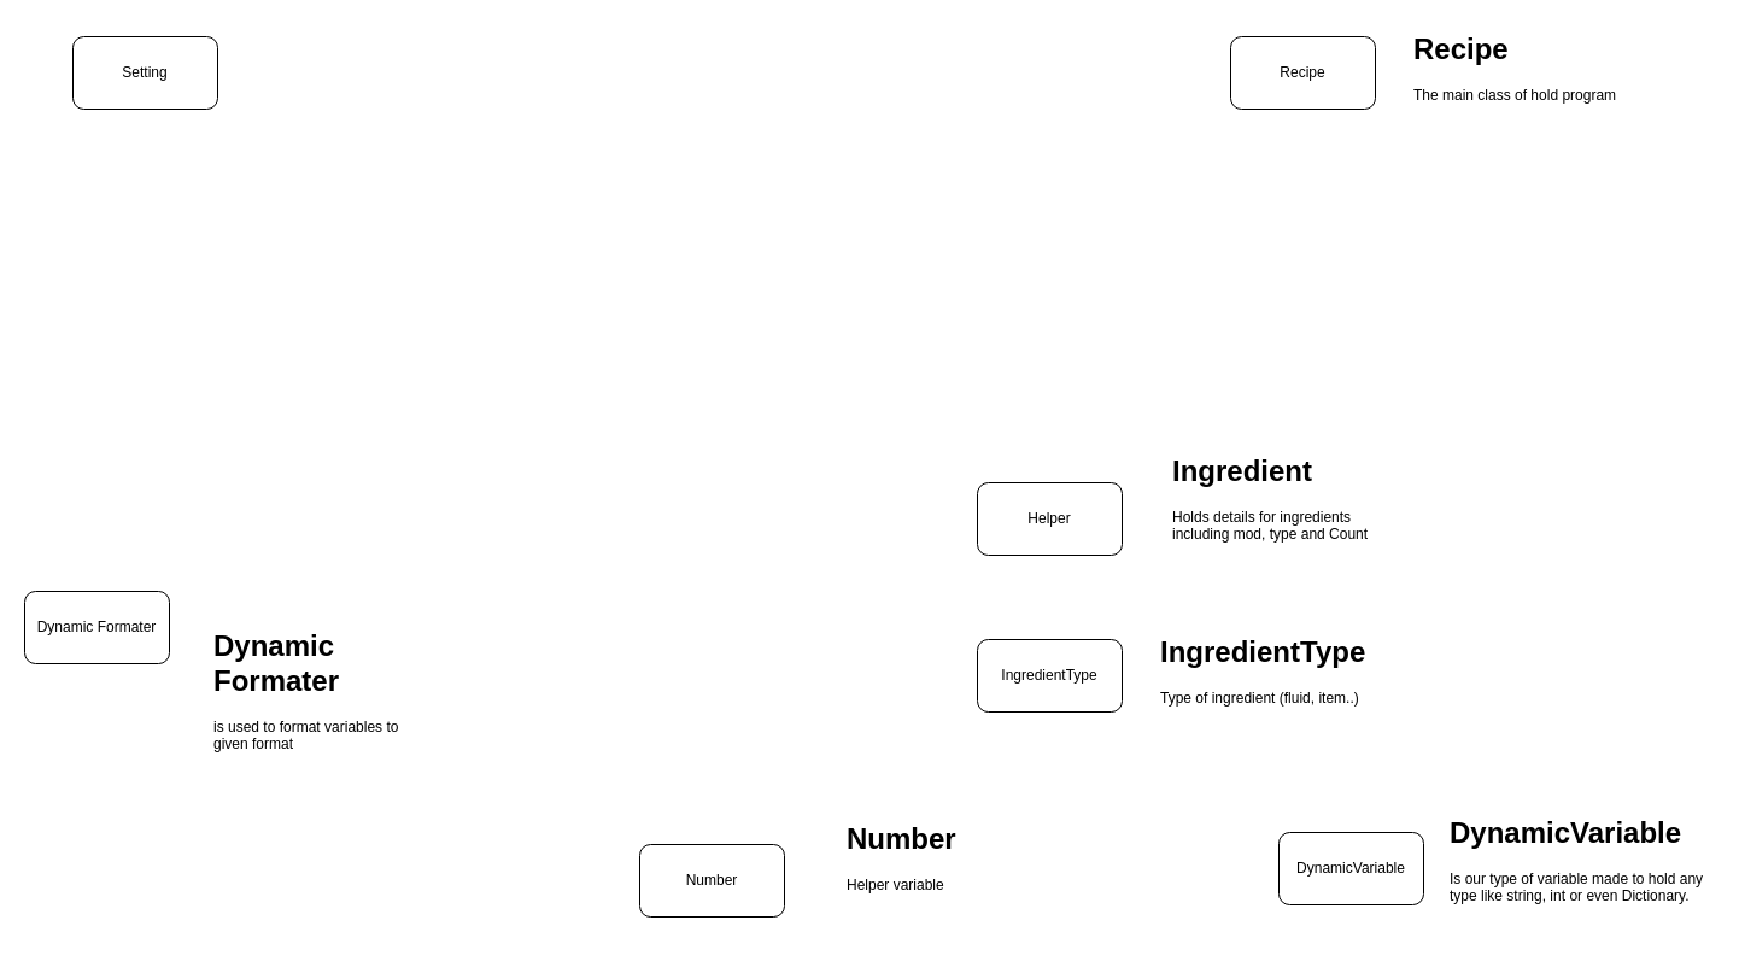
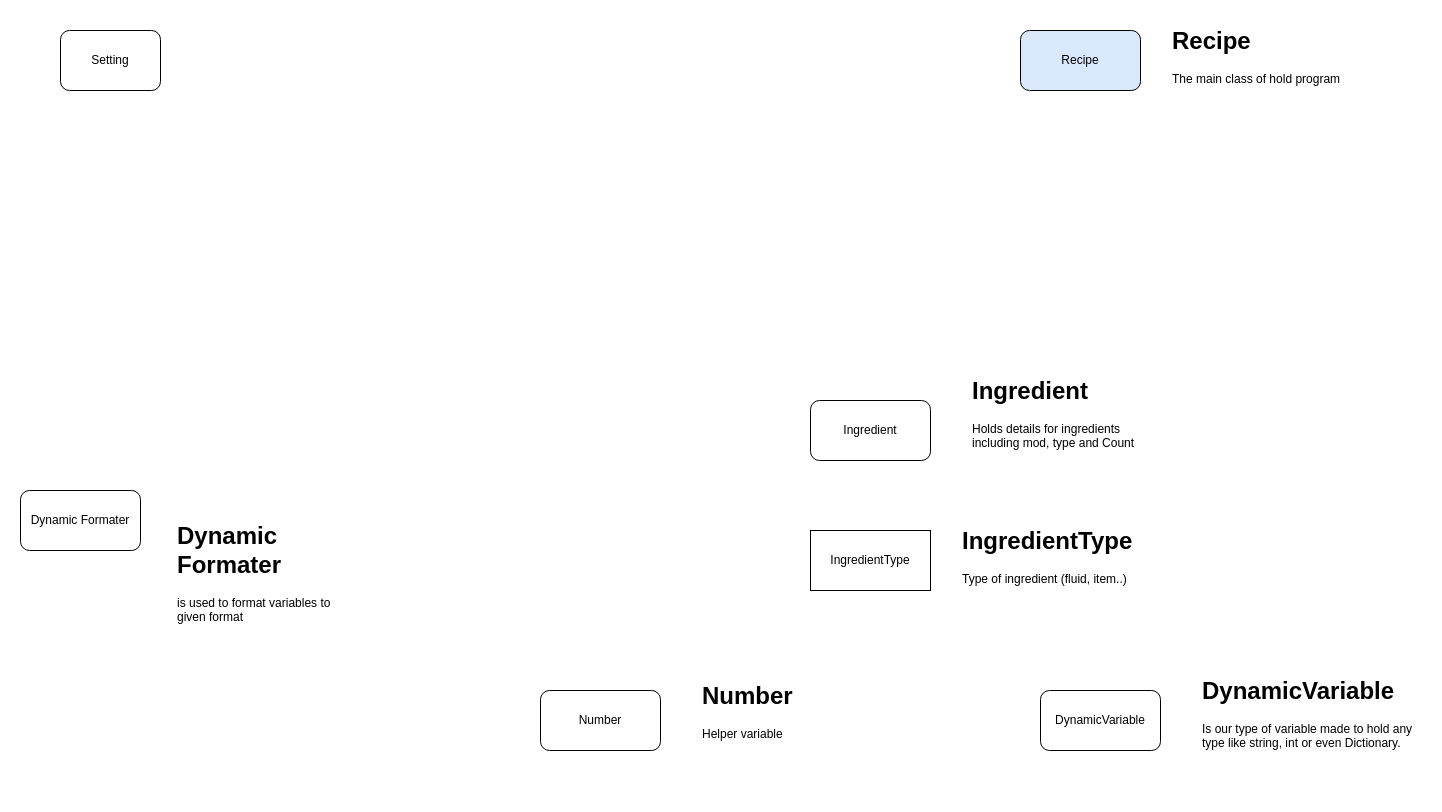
- <mxCell id="8" value="Setting" style="rounded=1;whiteSpace=wrap;html=1;" parent="1" vertex="1"><mxGeometry x="60" y="30" width="120" height="60" as="geometry" /></mxCell>
+ <mxCell id="8" value="Setting" style="rounded=1;whiteSpace=wrap;html=1;" parent="1" vertex="1"><mxGeometry x="60" y="30" width="100" height="60" as="geometry" /></mxCell>
- <mxCell id="4" value="Recipe" style="rounded=1;whiteSpace=wrap;html=1;" parent="1" vertex="1"><mxGeometry x="1020" y="30" width="120" height="60" as="geometry" /></mxCell>
+ <mxCell id="4" value="Recipe" style="rounded=1;whiteSpace=wrap;html=1;fillColor=#dae8fc;" parent="1" vertex="1"><mxGeometry x="1020" y="30" width="120" height="60" as="geometry" /></mxCell>
- <mxCell id="9" value="Helper" style="rounded=1;whiteSpace=wrap;html=1;" parent="1" vertex="1"><mxGeometry x="810" y="400" width="120" height="60" as="geometry" /></mxCell>
+ <mxCell id="9" value="Ingredient" style="rounded=1;whiteSpace=wrap;html=1;" parent="1" vertex="1"><mxGeometry x="810" y="400" width="120" height="60" as="geometry" /></mxCell>
- <mxCell id="11" value="IngredientType" style="rounded=1;whiteSpace=wrap;html=1;" parent="1" vertex="1"><mxGeometry x="810" y="530" width="120" height="60" as="geometry" /></mxCell>
+ <mxCell id="11" value="IngredientType" style="whiteSpace=wrap;html=1;rounded=0;" parent="1" vertex="1"><mxGeometry x="810" y="530" width="120" height="60" as="geometry" /></mxCell>
- <mxCell id="2" value="DynamicVariable" style="rounded=1;whiteSpace=wrap;html=1;" parent="1" vertex="1"><mxGeometry x="1060" y="690" width="120" height="60" as="geometry" /></mxCell>
+ <mxCell id="2" value="DynamicVariable" style="rounded=1;whiteSpace=wrap;html=1;" parent="1" vertex="1"><mxGeometry x="1040" y="690" width="120" height="60" as="geometry" /></mxCell>
- <mxCell id="6" value="Number" style="rounded=1;whiteSpace=wrap;html=1;" parent="1" vertex="1"><mxGeometry x="530" y="700" width="120" height="60" as="geometry" /></mxCell>
+ <mxCell id="6" value="Number" style="rounded=1;whiteSpace=wrap;html=1;" parent="1" vertex="1"><mxGeometry x="540" y="690" width="120" height="60" as="geometry" /></mxCell>
